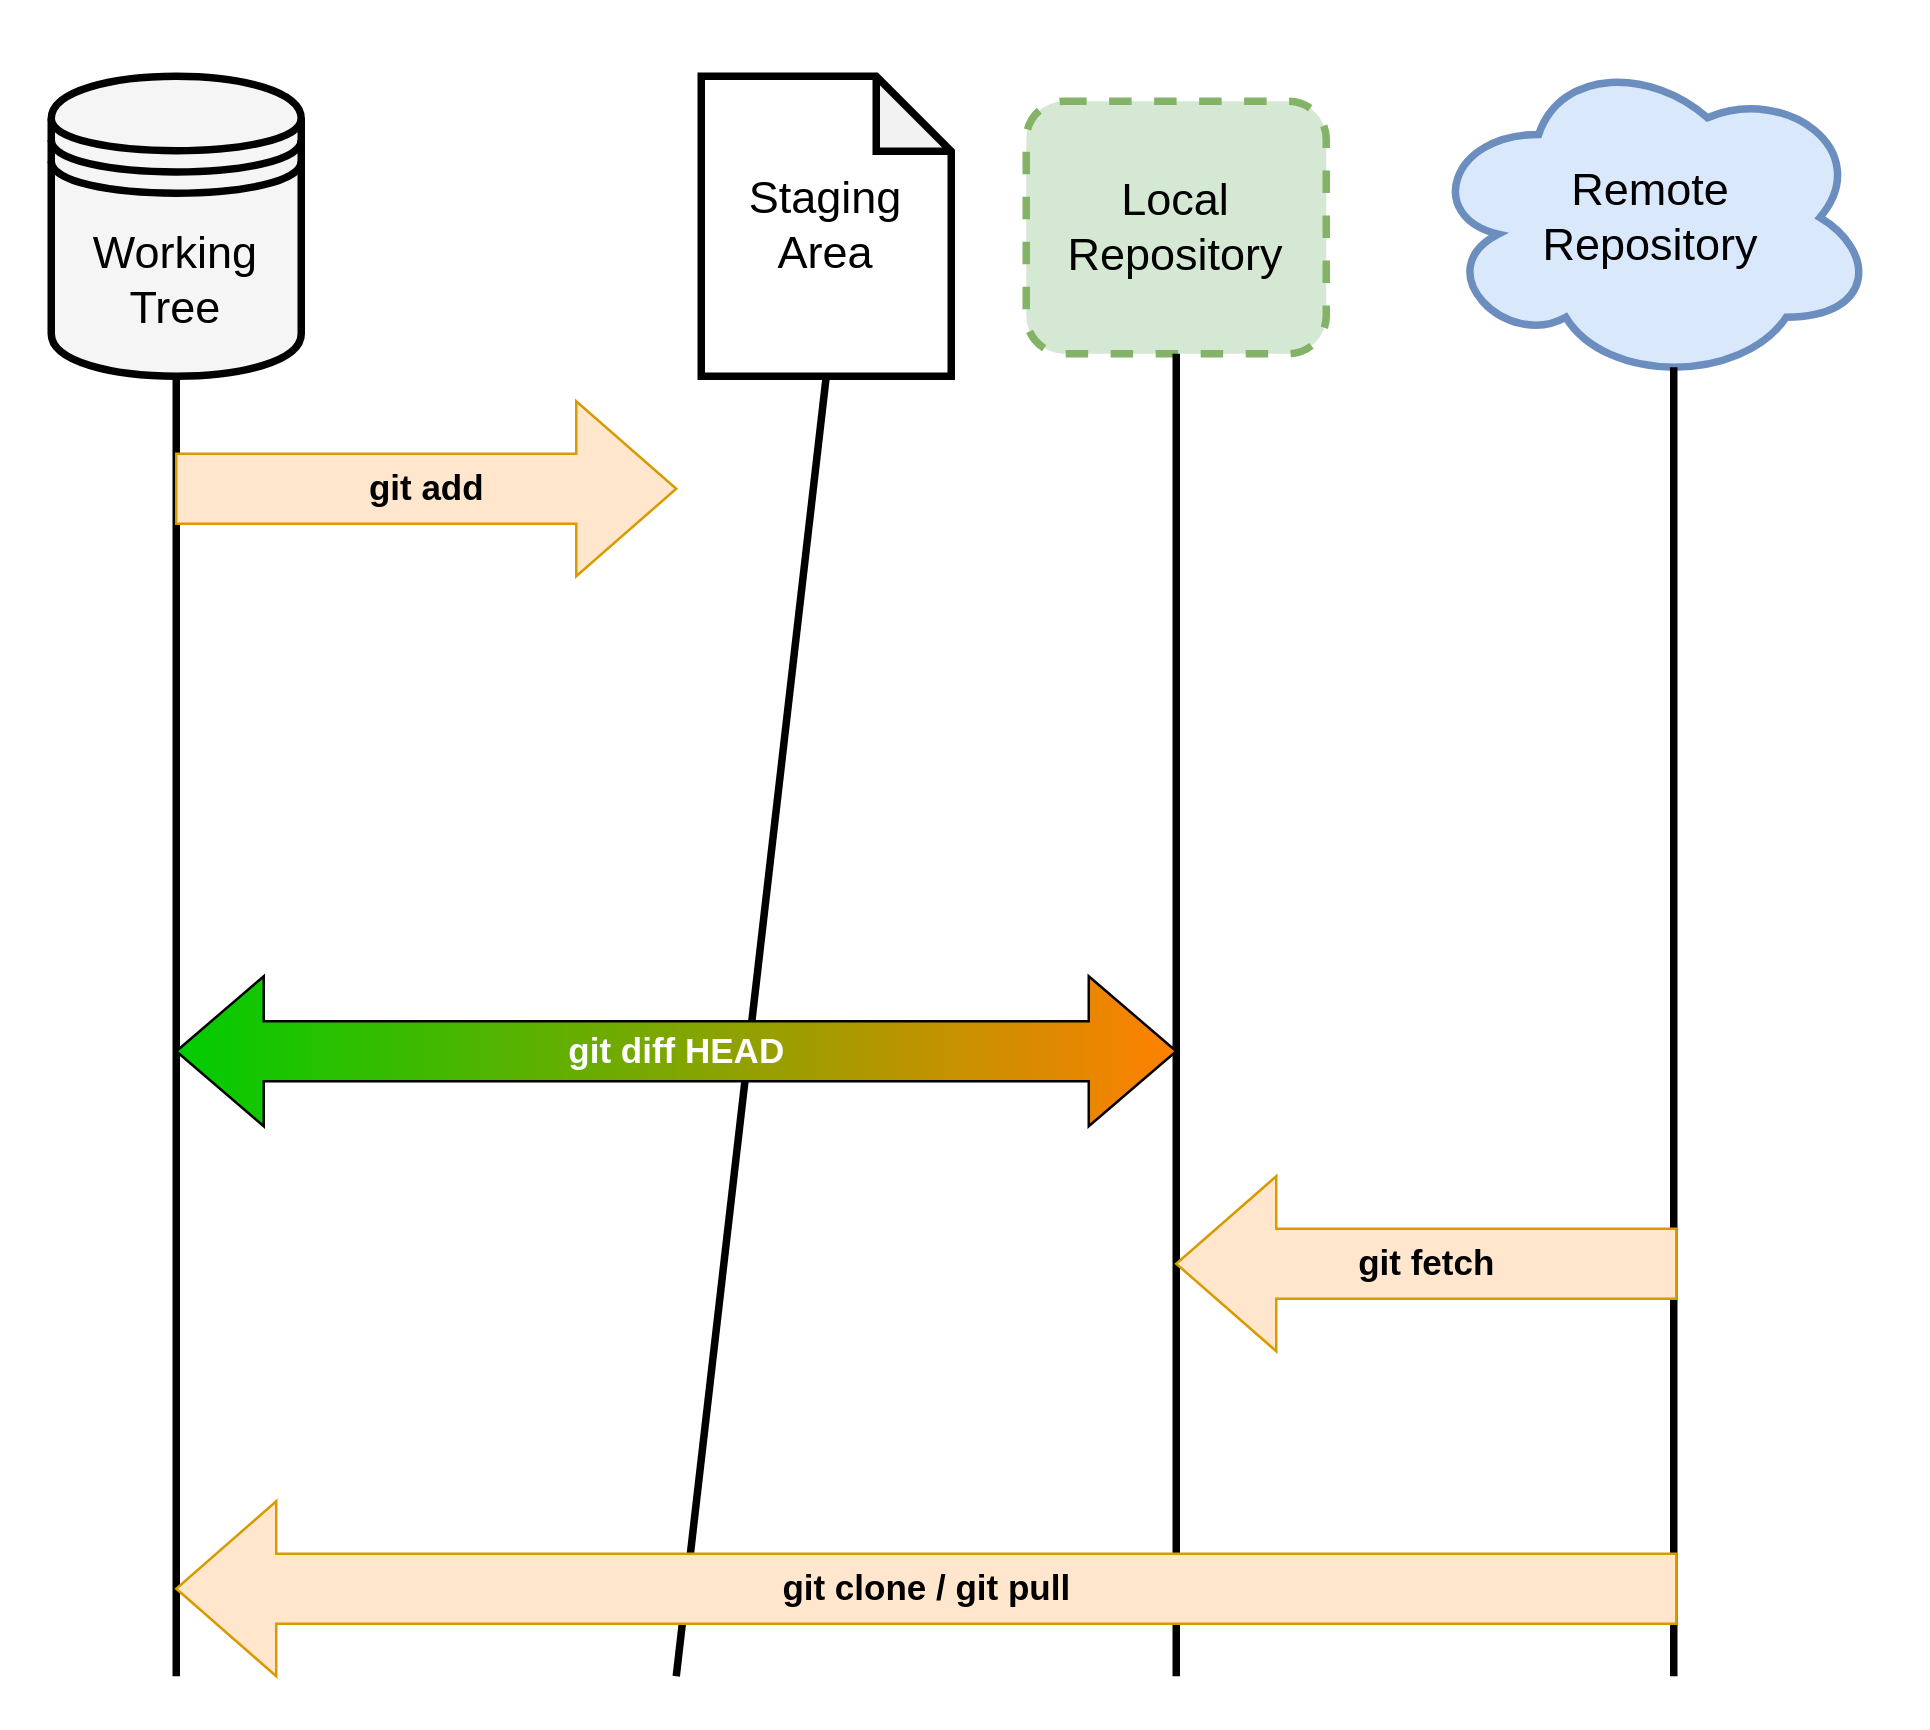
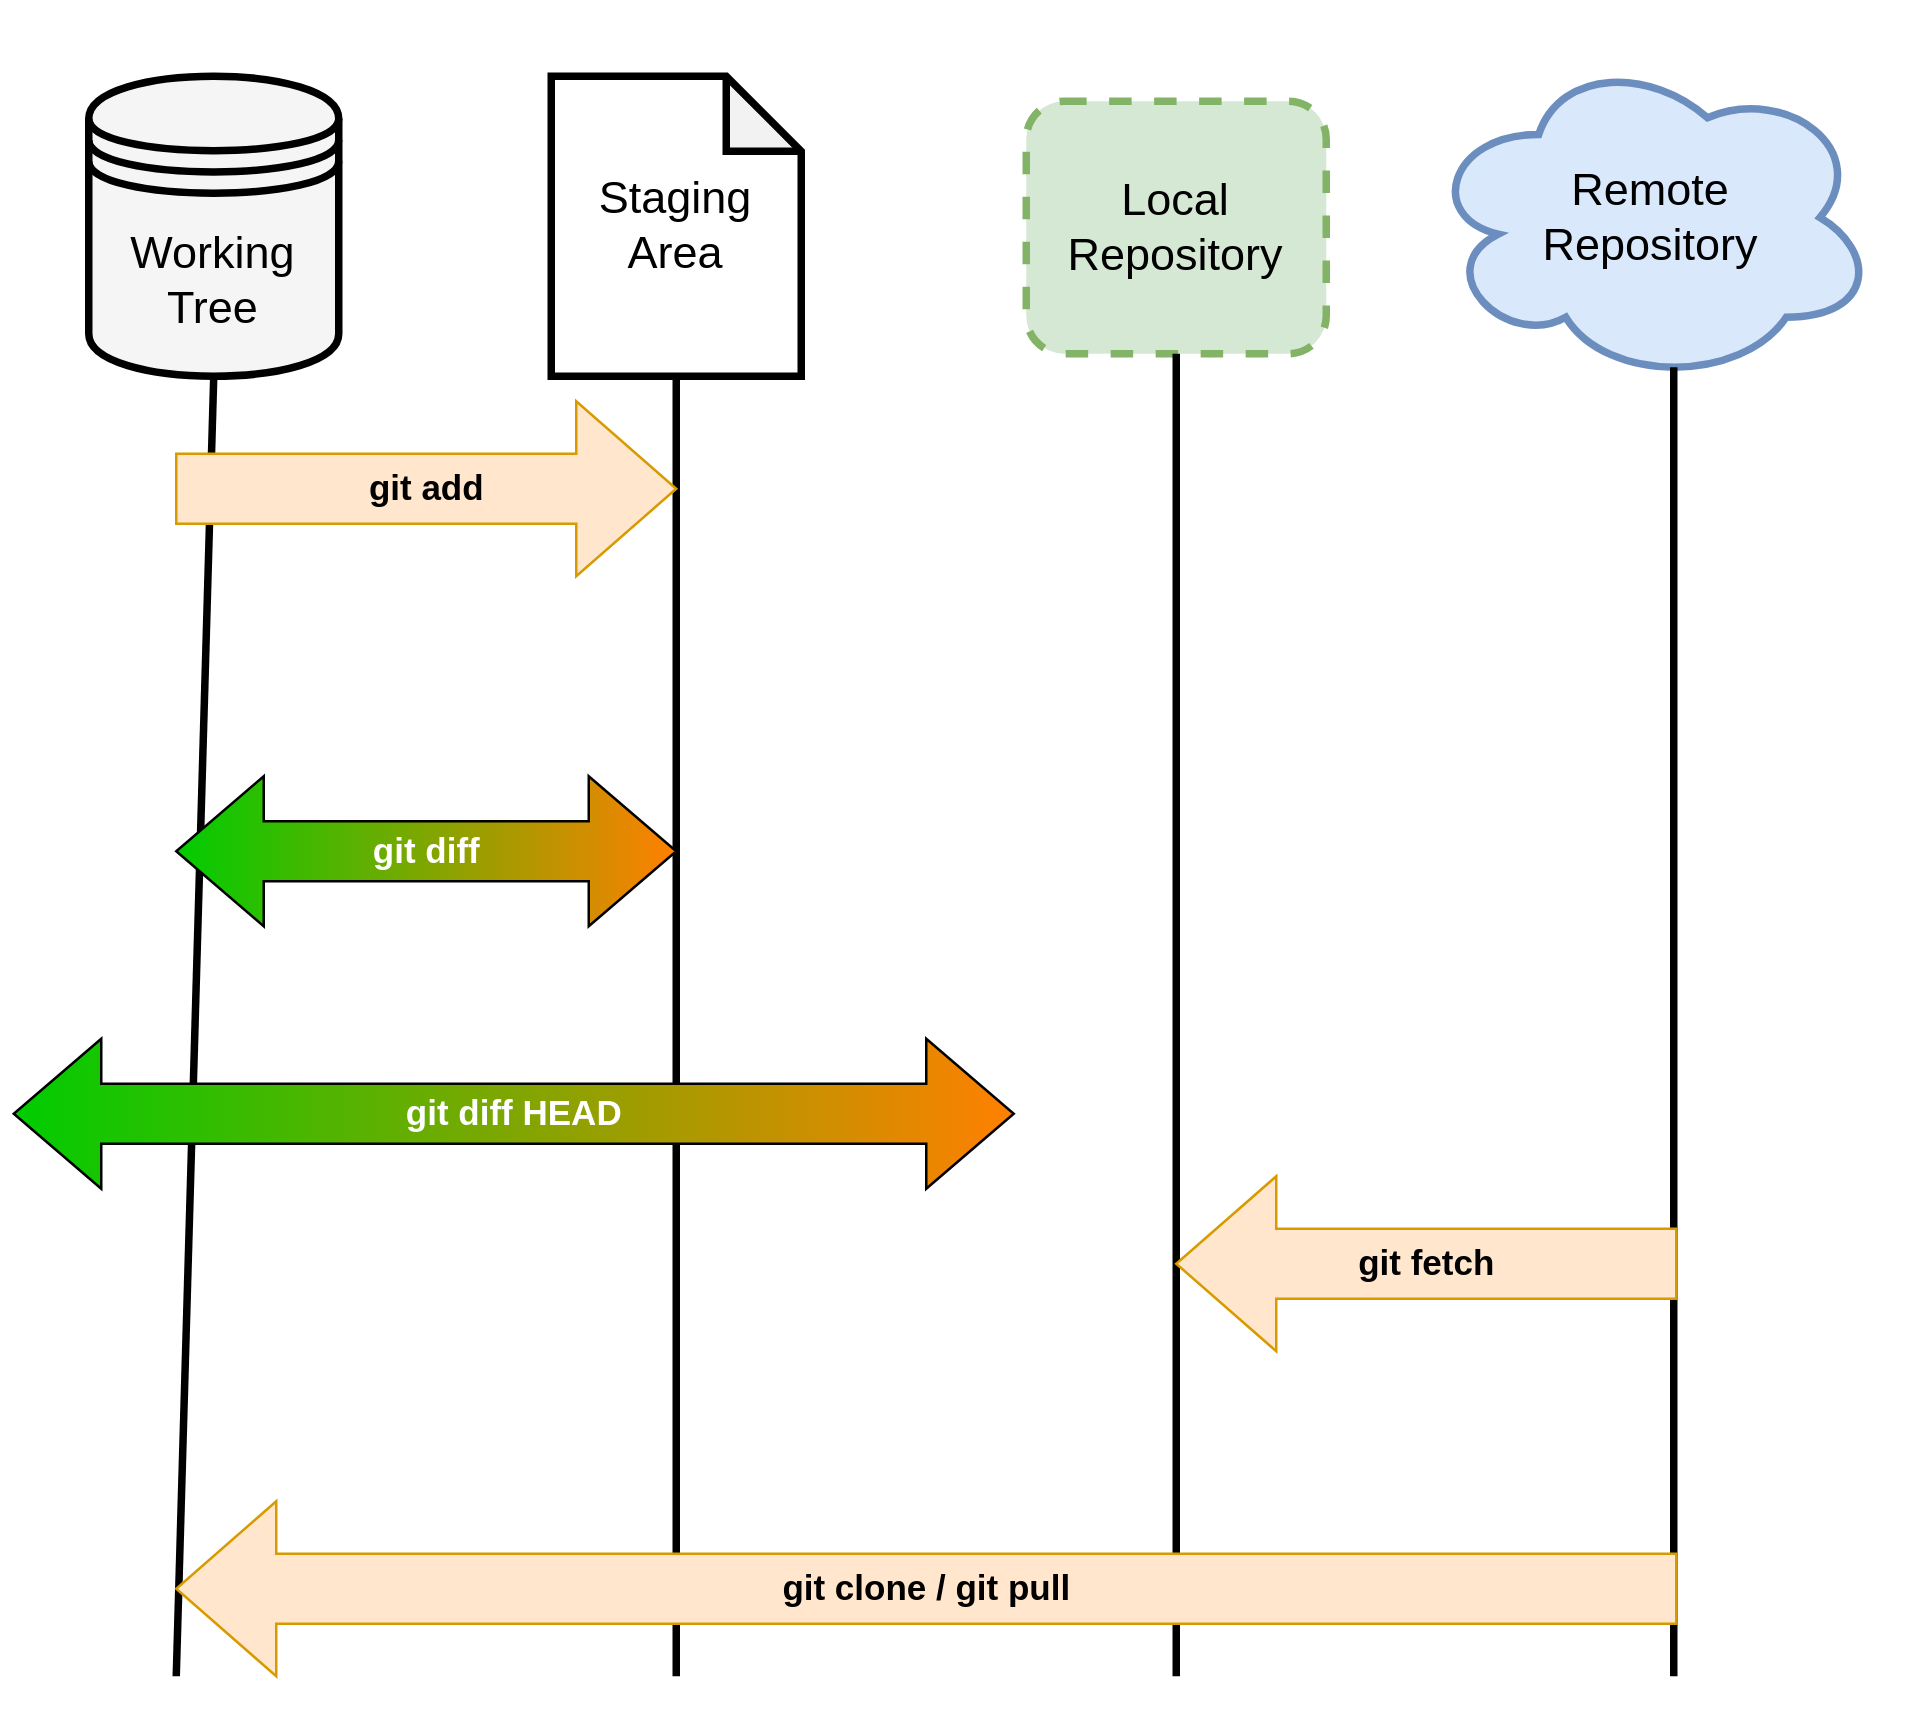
- <mxCell id="2" value="&lt;font style=&quot;font-size: 18px;&quot;&gt;Working&lt;/font&gt;&lt;div style=&quot;font-size: 18px;&quot;&gt;&lt;font style=&quot;font-size: 18px;&quot;&gt;Tree&lt;/font&gt;&lt;/div&gt;" style="shape=datastore;whiteSpace=wrap;html=1;fillColor=#f5f5f5;fontColor=#000000;strokeColor=#000000;strokeWidth=3;" parent="1" vertex="1"><mxGeometry x="20" y="30" width="100" height="120" as="geometry" /></mxCell>
+ <mxCell id="2" value="&lt;font style=&quot;font-size: 18px;&quot;&gt;Working&lt;/font&gt;&lt;div style=&quot;font-size: 18px;&quot;&gt;&lt;font style=&quot;font-size: 18px;&quot;&gt;Tree&lt;/font&gt;&lt;/div&gt;" style="shape=datastore;whiteSpace=wrap;html=1;fillColor=#f5f5f5;fontColor=#000000;strokeColor=#000000;strokeWidth=3;" parent="1" vertex="1"><mxGeometry x="35" y="30" width="100" height="120" as="geometry" /></mxCell>
- <mxCell id="5" value="&lt;font style=&quot;font-size: 18px;&quot;&gt;Staging&lt;/font&gt;&lt;div&gt;&lt;font style=&quot;font-size: 18px;&quot;&gt;Area&lt;/font&gt;&lt;/div&gt;" style="shape=note;whiteSpace=wrap;html=1;backgroundOutline=1;darkOpacity=0.05;strokeWidth=3;" parent="1" vertex="1"><mxGeometry x="280" y="30" width="100" height="120" as="geometry" /></mxCell>
+ <mxCell id="5" value="&lt;font style=&quot;font-size: 18px;&quot;&gt;Staging&lt;/font&gt;&lt;div&gt;&lt;font style=&quot;font-size: 18px;&quot;&gt;Area&lt;/font&gt;&lt;/div&gt;" style="shape=note;whiteSpace=wrap;html=1;backgroundOutline=1;darkOpacity=0.05;strokeWidth=3;" parent="1" vertex="1"><mxGeometry x="220" y="30" width="100" height="120" as="geometry" /></mxCell>
+ <mxCell id="10" value="&lt;font color=&quot;#ffffff&quot; style=&quot;font-size: 14px;&quot;&gt;&lt;b&gt;git diff&lt;/b&gt;&lt;/font&gt;" style="html=1;shadow=0;dashed=0;align=center;verticalAlign=middle;shape=mxgraph.arrows2.twoWayArrow;dy=0.6;dx=35;gradientColor=#FF8000;fillColor=#00CC00;gradientDirection=east;" parent="1" vertex="1"><mxGeometry x="70" y="310" width="200" height="60" as="geometry" /></mxCell>
- <mxCell id="11" value="&lt;font color=&quot;#ffffff&quot; style=&quot;font-size: 14px;&quot;&gt;&lt;b&gt;git diff HEAD&lt;/b&gt;&lt;/font&gt;" style="html=1;shadow=0;dashed=0;align=center;verticalAlign=middle;shape=mxgraph.arrows2.twoWayArrow;dy=0.6;dx=35;gradientColor=#FF8000;fillColor=#00CC00;gradientDirection=east;" parent="1" vertex="1"><mxGeometry x="70" y="390" width="400" height="60" as="geometry" /></mxCell>
+ <mxCell id="11" value="&lt;font color=&quot;#ffffff&quot; style=&quot;font-size: 14px;&quot;&gt;&lt;b&gt;git diff HEAD&lt;/b&gt;&lt;/font&gt;" style="html=1;shadow=0;dashed=0;align=center;verticalAlign=middle;shape=mxgraph.arrows2.twoWayArrow;dy=0.6;dx=35;gradientColor=#FF8000;fillColor=#00CC00;gradientDirection=east;" parent="1" vertex="1"><mxGeometry x="5" y="415" width="400" height="60" as="geometry" /></mxCell>
